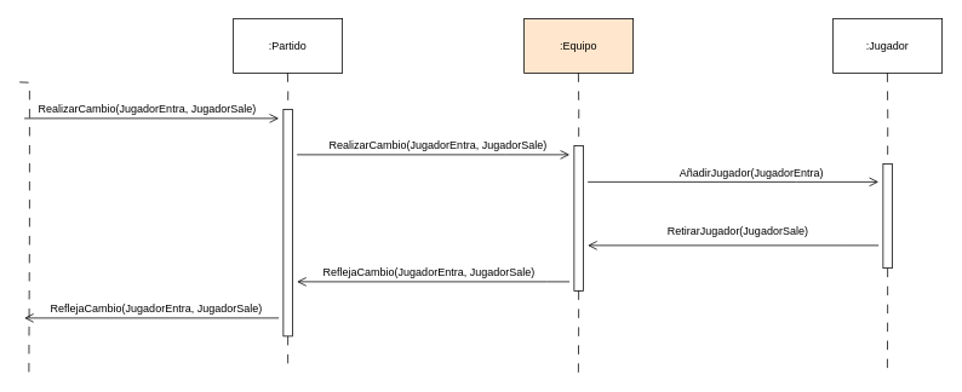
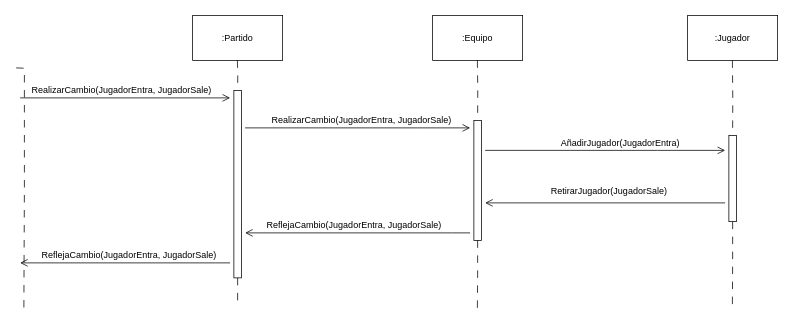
- <mxCell id="7" value=":Equipo" style="rounded=0;whiteSpace=wrap;html=1;fillColor=#ffe6cc;" vertex="1" parent="1"><mxGeometry x="576" y="20" width="120" height="60" as="geometry" /></mxCell>
+ <mxCell id="7" value=":Equipo" style="rounded=0;whiteSpace=wrap;html=1;" vertex="1" parent="1"><mxGeometry x="576" y="20" width="120" height="60" as="geometry" /></mxCell>
